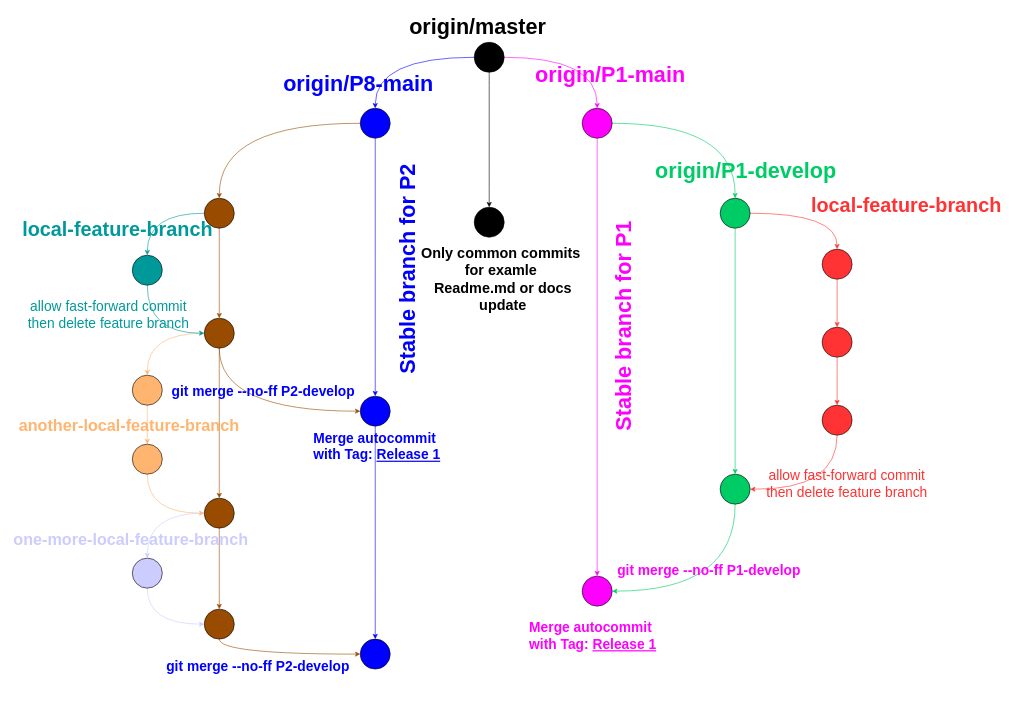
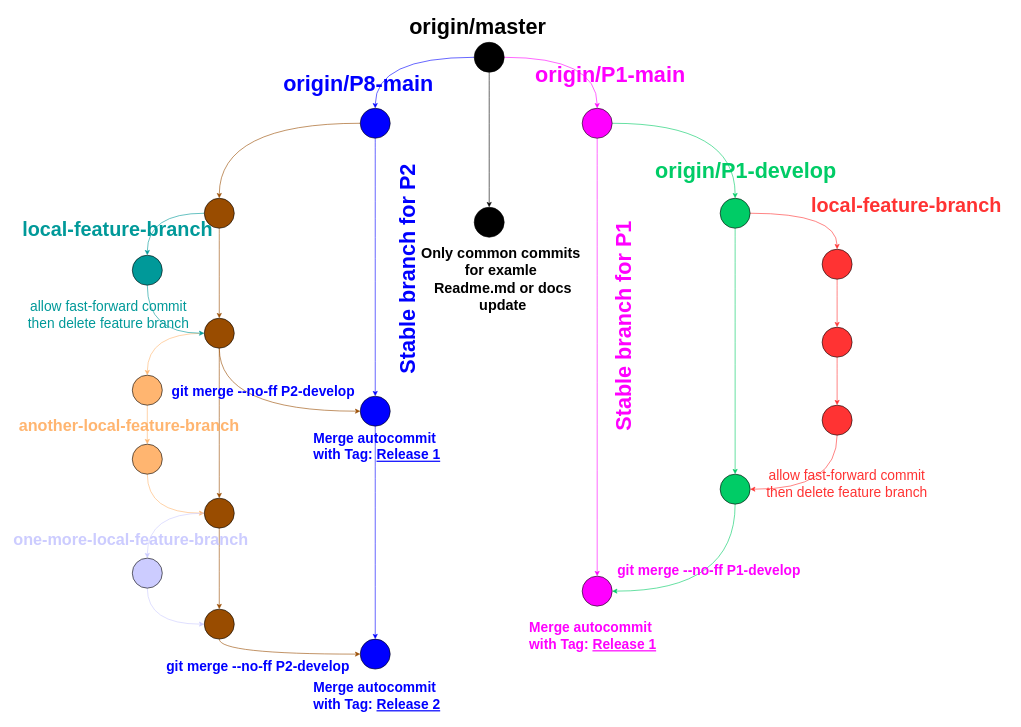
+ <mxCell id="50" value="&lt;b&gt;Merge autocommit&lt;br&gt;with Tag: &lt;u&gt;Release 2&lt;/u&gt;&lt;br&gt;&lt;/b&gt;" style="text;html=1;resizable=0;points=[];autosize=1;align=left;verticalAlign=top;spacingTop=-4;fontSize=23;fontColor=#0000FF;" vertex="1" parent="1"><mxGeometry x="520" y="1130" width="230" height="60" as="geometry" /></mxCell>
